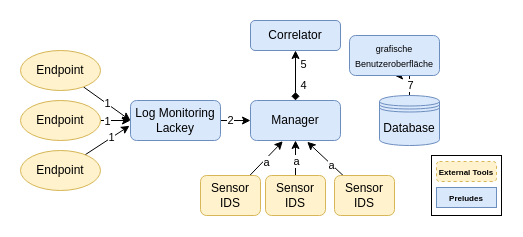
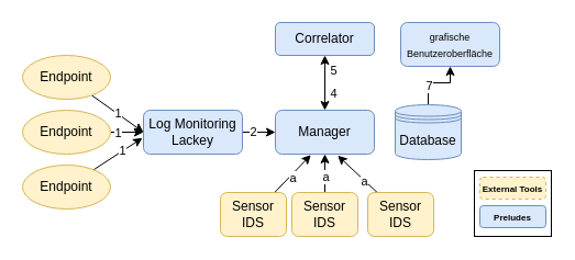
- <mxCell id="29" value="&lt;font style=&quot;font-size: 9px;&quot;&gt;grafische Benutzeroberfläche&lt;/font&gt;" style="rounded=1;whiteSpace=wrap;html=1;fillColor=#dae8fc;strokeColor=#6c8ebf;" vertex="1" parent="1"><mxGeometry x="349" y="35" width="90" height="40" as="geometry" /></mxCell>
+ <mxCell id="29" value="&lt;font style=&quot;font-size: 9px;&quot;&gt;grafische Benutzeroberfläche&lt;/font&gt;" style="rounded=1;whiteSpace=wrap;html=1;fillColor=#dae8fc;strokeColor=#6c8ebf;" vertex="1" parent="1"><mxGeometry x="364" y="20" width="90" height="40" as="geometry" /></mxCell>
- <mxCell id="14" style="edgeStyle=orthogonalEdgeStyle;rounded=0;orthogonalLoop=1;jettySize=auto;html=1;endArrow=diamond;endFill=1;startArrow=classic;startFill=1;" edge="1" parent="1" source="16" target="13"><mxGeometry relative="1" as="geometry" /></mxCell>
+ <mxCell id="14" style="edgeStyle=orthogonalEdgeStyle;rounded=0;orthogonalLoop=1;jettySize=auto;html=1;endArrow=classic;endFill=1;startArrow=classic;startFill=1;" edge="1" parent="1" source="16" target="13"><mxGeometry relative="1" as="geometry" /></mxCell>
- <mxCell id="28" value="Database" style="shape=datastore;whiteSpace=wrap;html=1;fillColor=#dae8fc;strokeColor=#6c8ebf;" vertex="1" parent="1"><mxGeometry x="379" y="95" width="60" height="50" as="geometry" /></mxCell>
+ <mxCell id="28" value="Database" style="shape=datastore;whiteSpace=wrap;html=1;fillColor=#dae8fc;strokeColor=#6c8ebf;" vertex="1" parent="1"><mxGeometry x="359" y="95" width="60" height="50" as="geometry" /></mxCell>
- <mxCell id="32" value="&lt;font style=&quot;font-size: 8px;&quot;&gt;&lt;b&gt;Preludes&lt;/b&gt;&lt;/font&gt;" style="whiteSpace=wrap;html=1;fillColor=#dae8fc;strokeColor=#6c8ebf;rounded=0;" vertex="1" parent="1"><mxGeometry x="436" y="187" width="60" height="20" as="geometry" /></mxCell>
+ <mxCell id="32" value="&lt;font style=&quot;font-size: 8px;&quot;&gt;&lt;b&gt;Preludes&lt;/b&gt;&lt;/font&gt;" style="rounded=1;whiteSpace=wrap;html=1;fillColor=#dae8fc;strokeColor=#6c8ebf;" vertex="1" parent="1"><mxGeometry x="436" y="187" width="60" height="20" as="geometry" /></mxCell>
